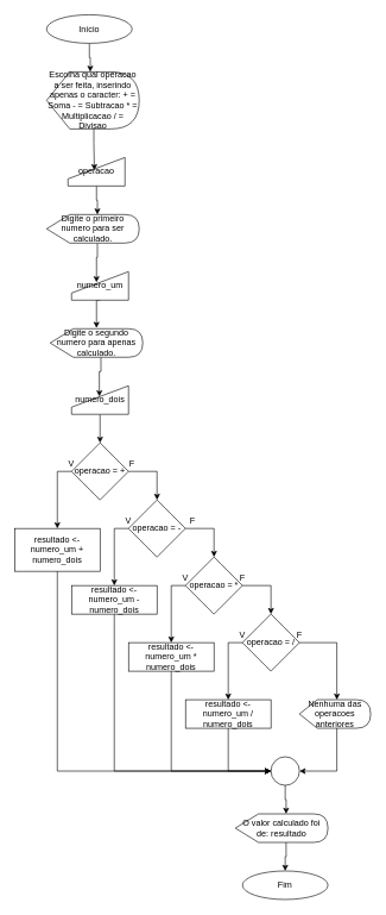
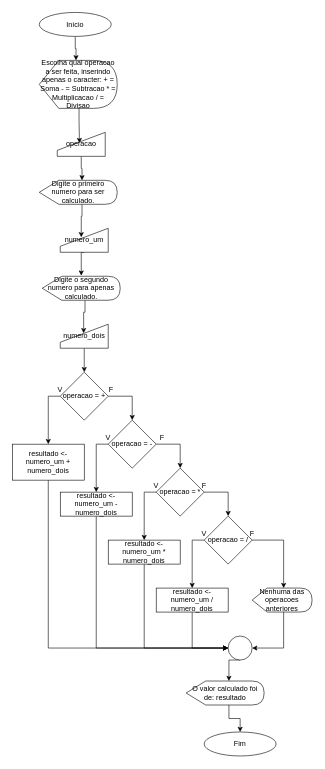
- <mxCell id="50" value="O valor calculado foi de: resultado" style="shape=display;whiteSpace=wrap;html=1;" vertex="1" parent="1"><mxGeometry x="330" y="1140" width="130" height="40" as="geometry" /></mxCell>
+ <mxCell id="50" value="O valor calculado foi de: resultado" style="shape=display;whiteSpace=wrap;html=1;" vertex="1" parent="1"><mxGeometry x="310" y="1135" width="130" height="40" as="geometry" /></mxCell>
